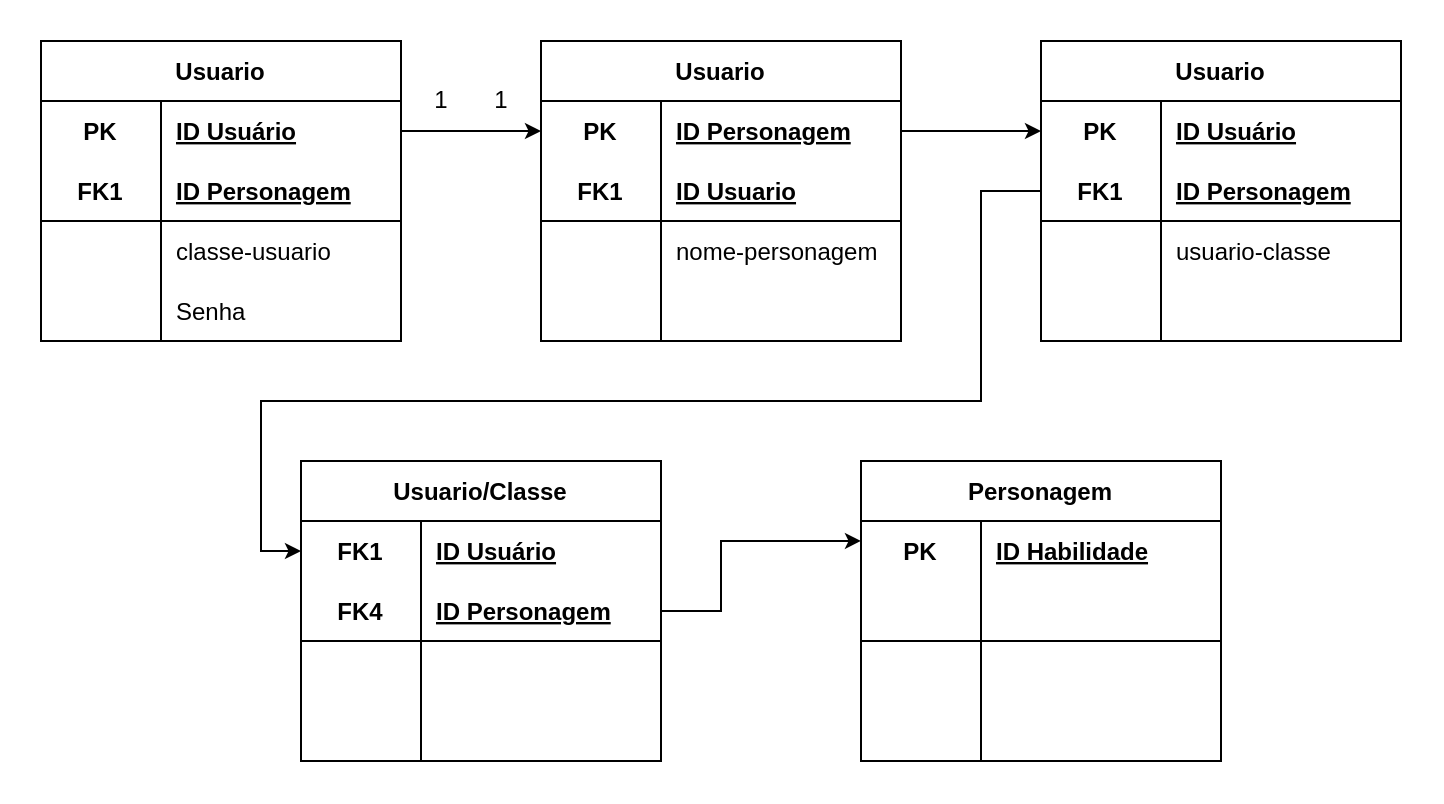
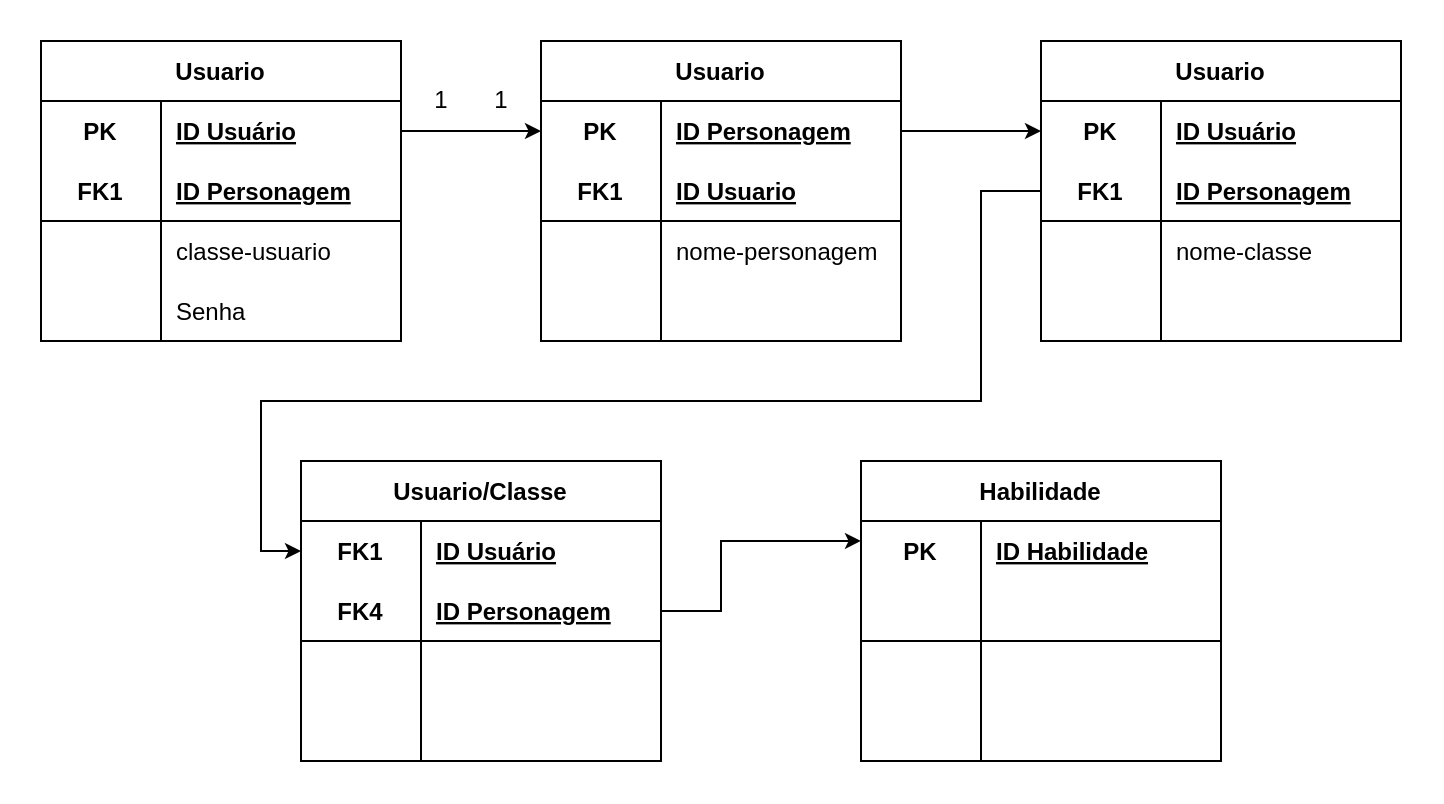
- <mxCell id="24" value="usuario-classe" style="shape=partialRectangle;connectable=0;fillColor=none;top=0;left=0;bottom=0;right=0;align=left;spacingLeft=6;overflow=hidden;rounded=0;shadow=0;glass=0;sketch=0;fontColor=default;strokeColor=default;strokeWidth=1;" vertex="1" parent="22"><mxGeometry x="60" width="120" height="30" as="geometry"><mxRectangle width="120" height="30" as="alternateBounds" /></mxGeometry></mxCell>
+ <mxCell id="24" value="nome-classe" style="shape=partialRectangle;connectable=0;fillColor=none;top=0;left=0;bottom=0;right=0;align=left;spacingLeft=6;overflow=hidden;rounded=0;shadow=0;glass=0;sketch=0;fontColor=default;strokeColor=default;strokeWidth=1;" vertex="1" parent="22"><mxGeometry x="60" width="120" height="30" as="geometry"><mxRectangle width="120" height="30" as="alternateBounds" /></mxGeometry></mxCell>
- <mxCell id="41" value="Personagem" style="shape=table;startSize=30;container=1;collapsible=1;childLayout=tableLayout;fixedRows=1;rowLines=0;fontStyle=1;align=center;resizeLast=1;rounded=0;shadow=0;glass=0;sketch=0;fontColor=default;strokeColor=default;strokeWidth=1;gradientColor=none;" vertex="1" parent="1"><mxGeometry x="430" y="230" width="180" height="150" as="geometry" /></mxCell>
+ <mxCell id="41" value="Habilidade" style="shape=table;startSize=30;container=1;collapsible=1;childLayout=tableLayout;fixedRows=1;rowLines=0;fontStyle=1;align=center;resizeLast=1;rounded=0;shadow=0;glass=0;sketch=0;fontColor=default;strokeColor=default;strokeWidth=1;gradientColor=none;" vertex="1" parent="1"><mxGeometry x="430" y="230" width="180" height="150" as="geometry" /></mxCell>
